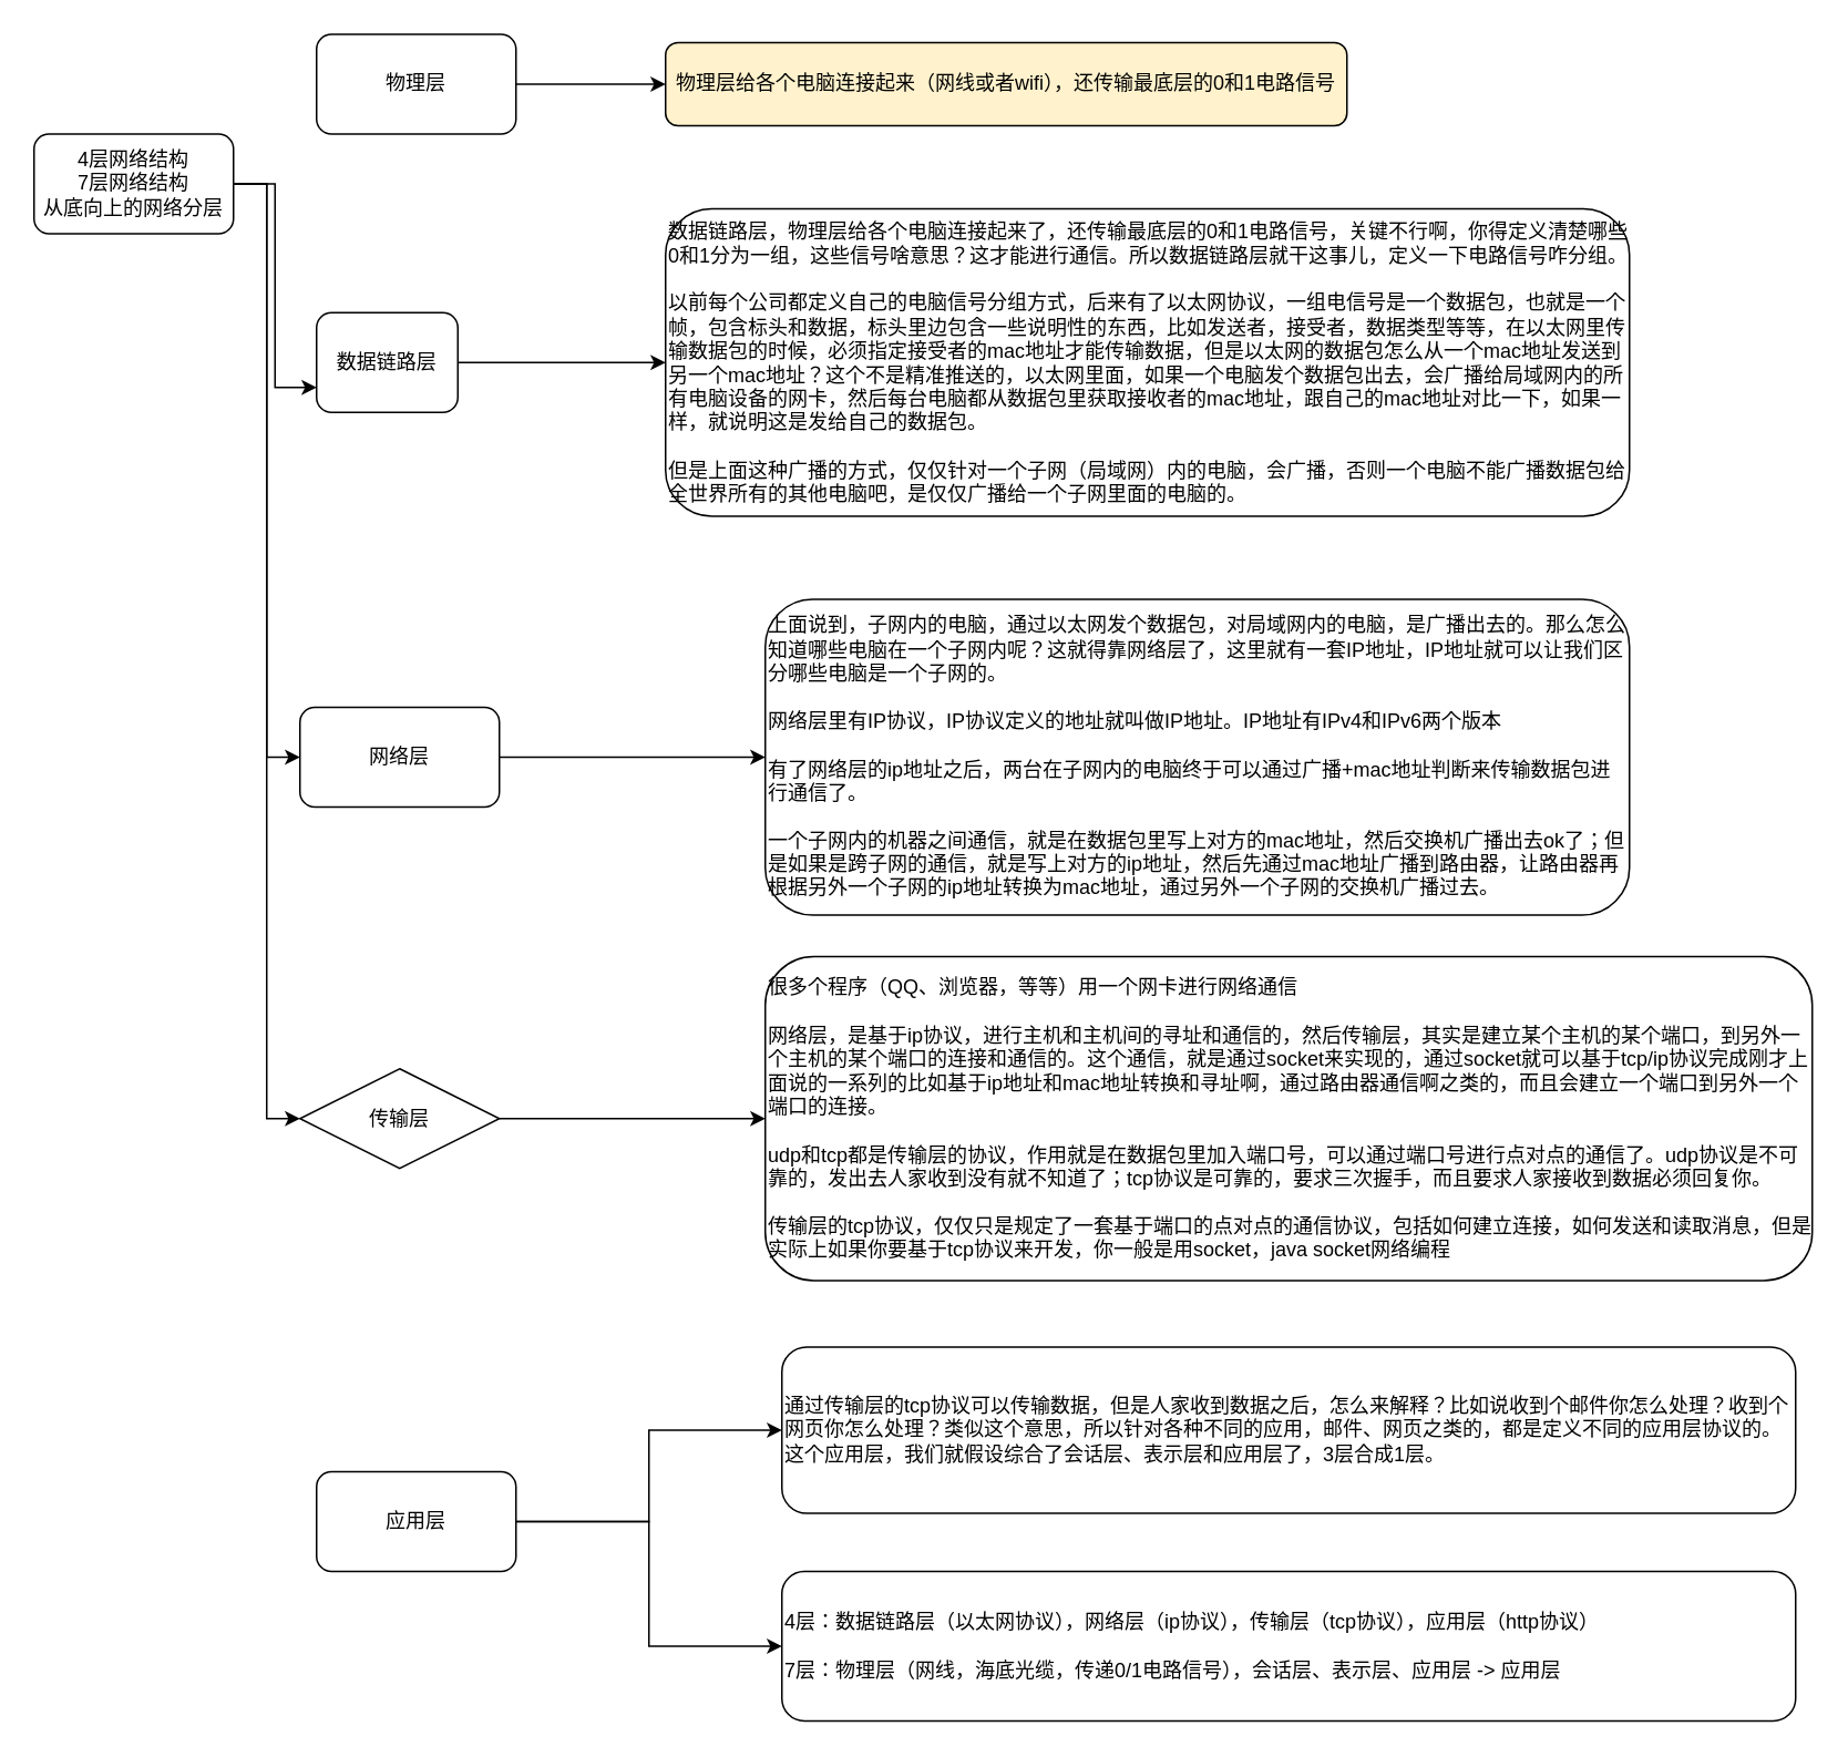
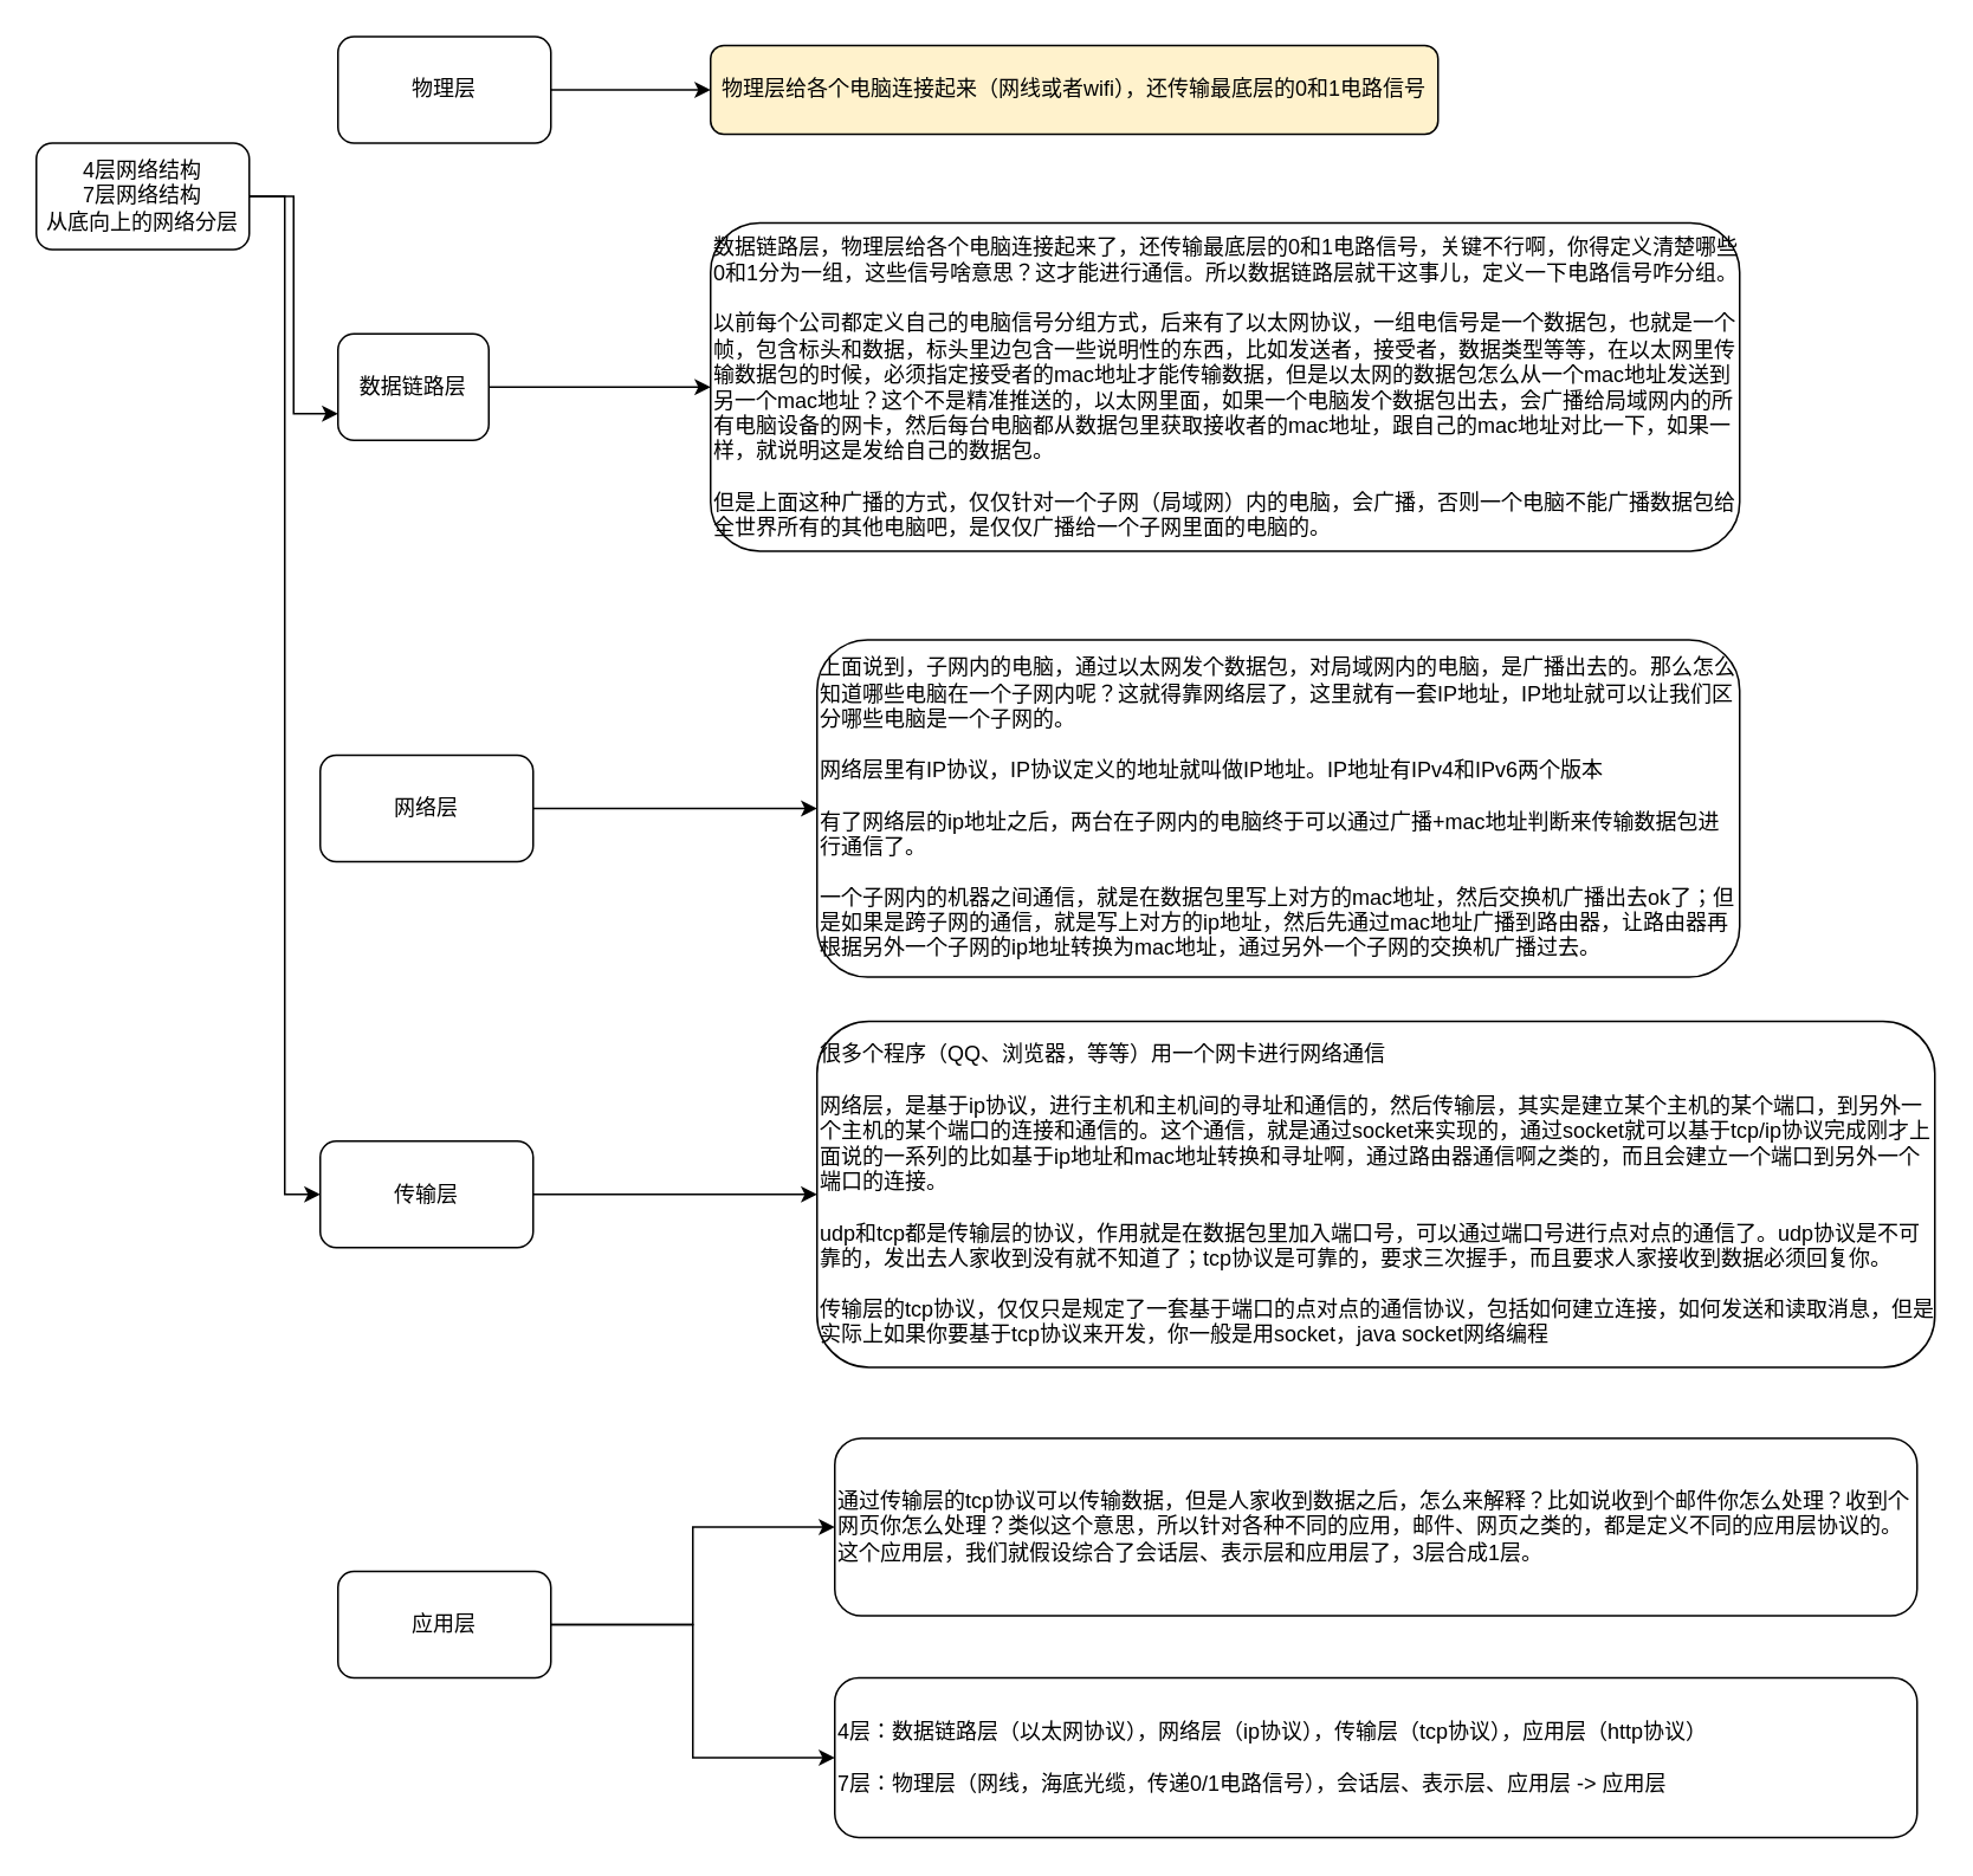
- <mxCell id="3" style="edgeStyle=orthogonalEdgeStyle;rounded=0;orthogonalLoop=1;jettySize=auto;html=1;entryX=0;entryY=0.5;entryDx=0;entryDy=0;" edge="1" parent="1" source="5" target="14"><mxGeometry relative="1" as="geometry" /></mxCell>
- <mxCell id="16" value="传输层" style="rhombus;whiteSpace=wrap;html=1;align=center;" vertex="1" parent="1"><mxGeometry x="180" y="642.5" width="120" height="60" as="geometry" /></mxCell>
+ <mxCell id="16" value="传输层" style="rounded=1;whiteSpace=wrap;html=1;align=center;" vertex="1" parent="1"><mxGeometry x="180" y="642.5" width="120" height="60" as="geometry" /></mxCell>
